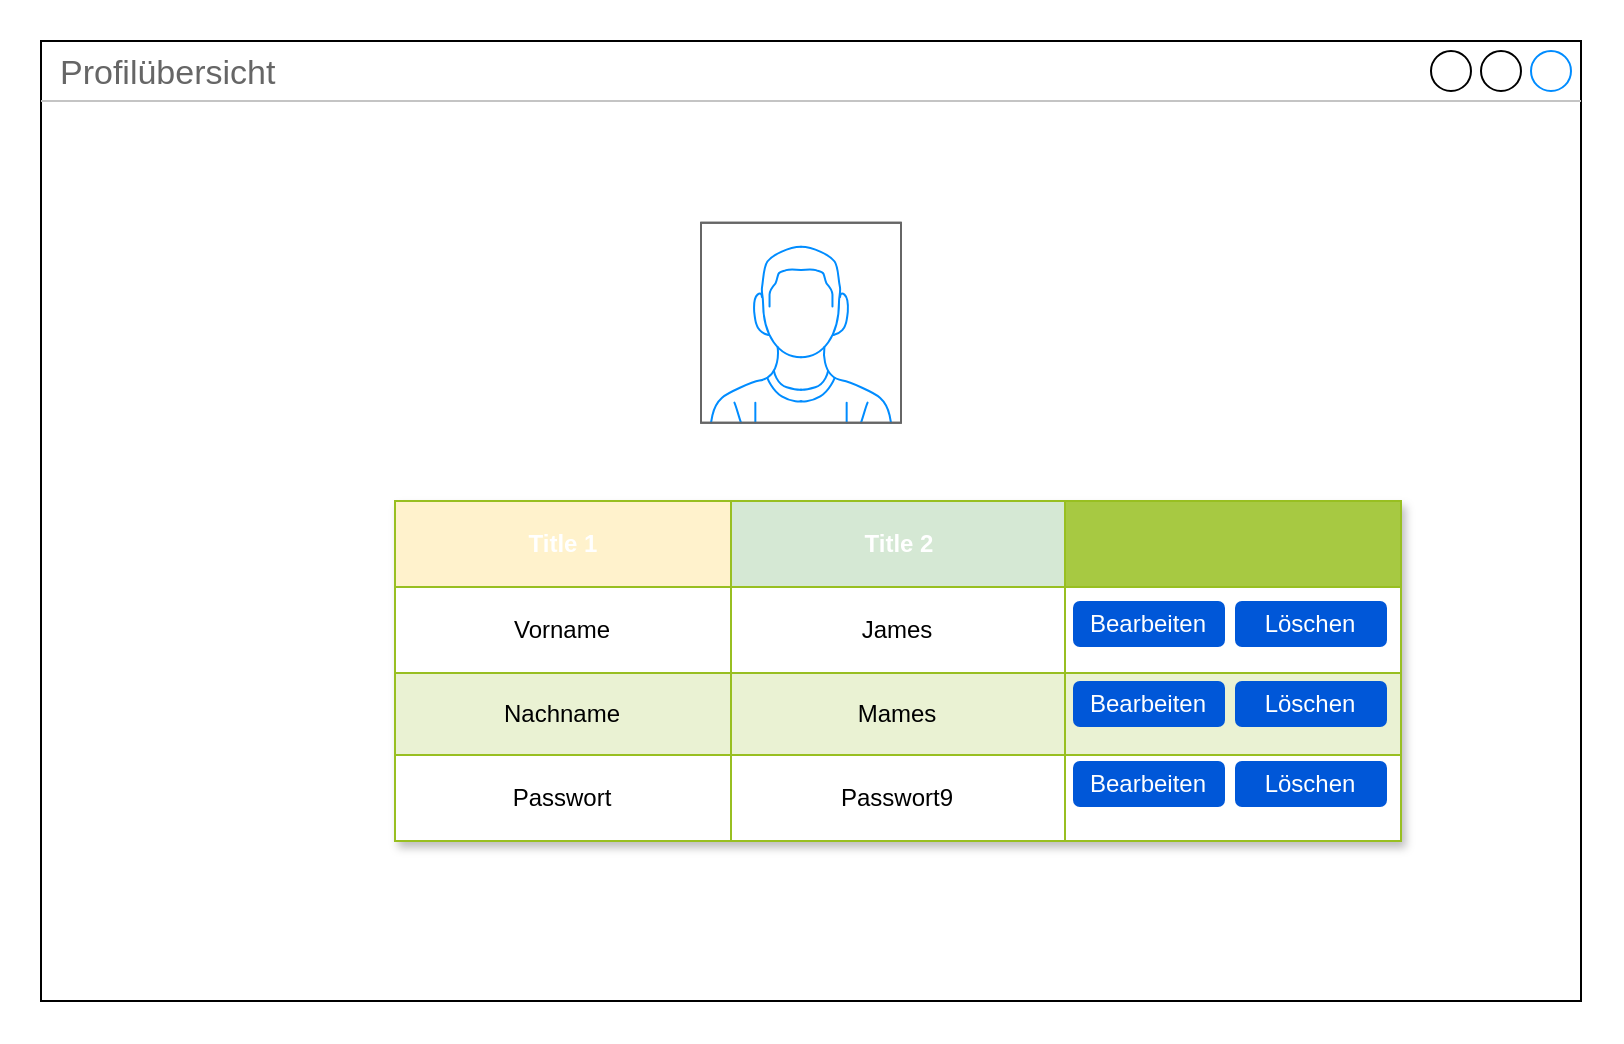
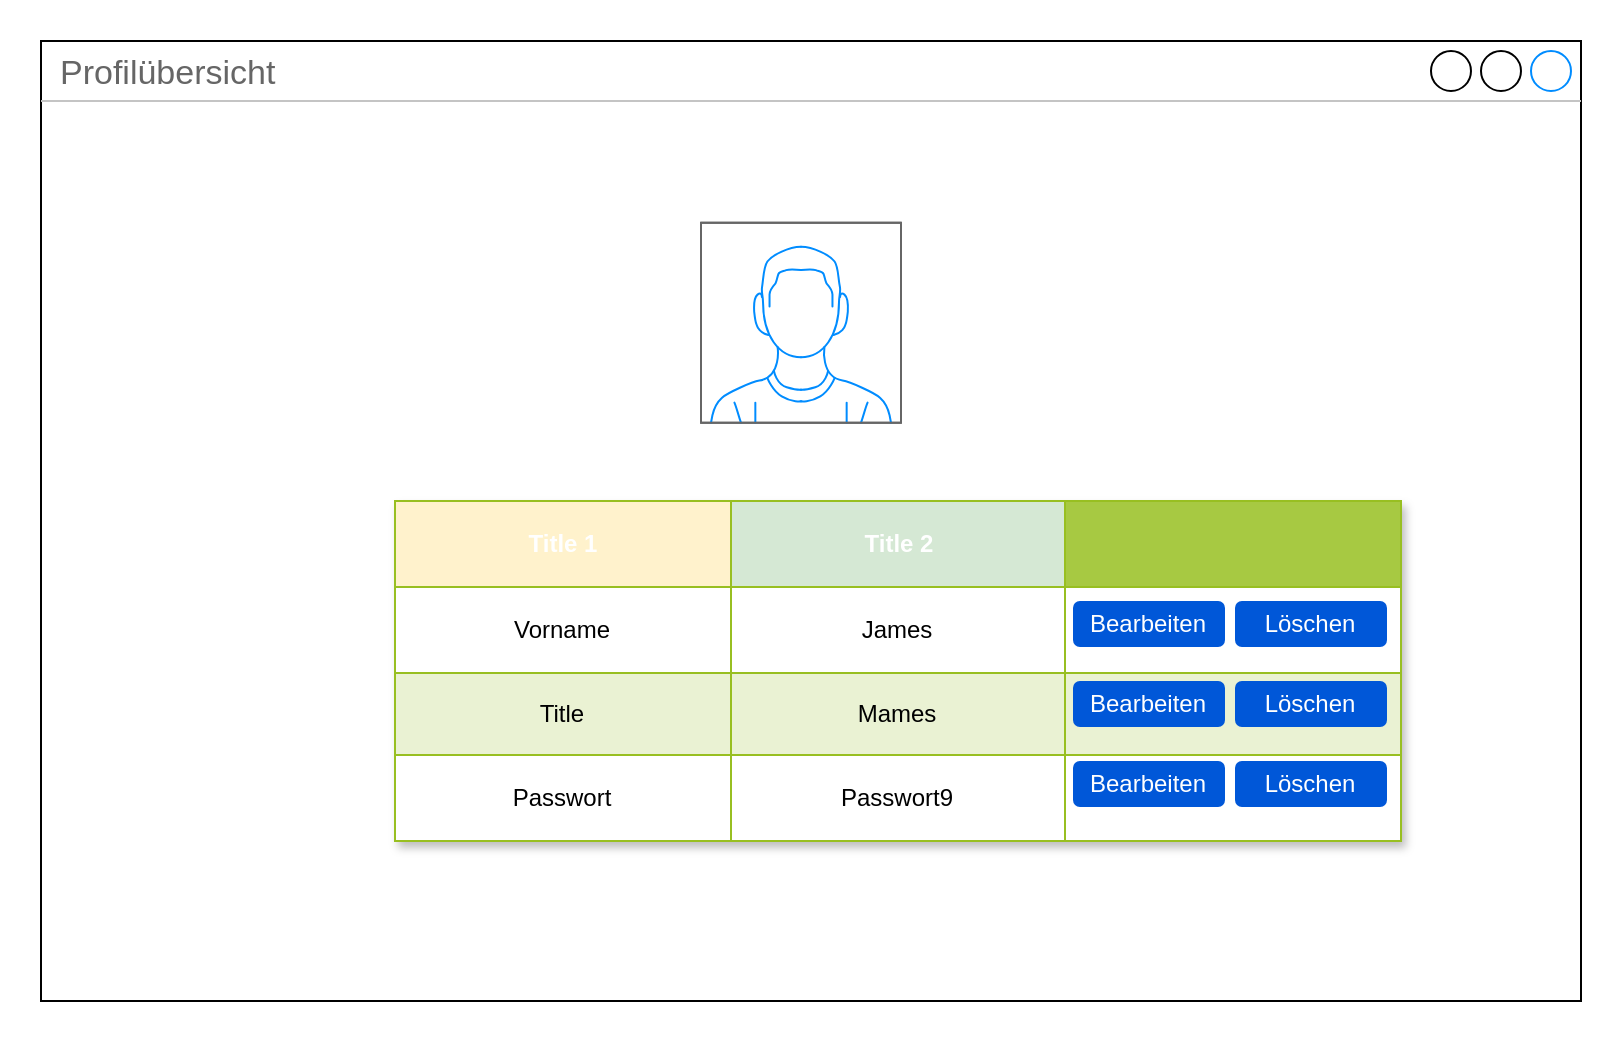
- <mxCell id="14" value="Nachname" style="connectable=0;recursiveResize=0;strokeColor=inherit;fillColor=inherit;whiteSpace=wrap;html=1;" vertex="1" parent="13"><mxGeometry width="168" height="41" as="geometry"><mxRectangle width="168" height="41" as="alternateBounds" /></mxGeometry></mxCell>
+ <mxCell id="14" value="Title" style="connectable=0;recursiveResize=0;strokeColor=inherit;fillColor=inherit;whiteSpace=wrap;html=1;" vertex="1" parent="13"><mxGeometry width="168" height="41" as="geometry"><mxRectangle width="168" height="41" as="alternateBounds" /></mxGeometry></mxCell>
